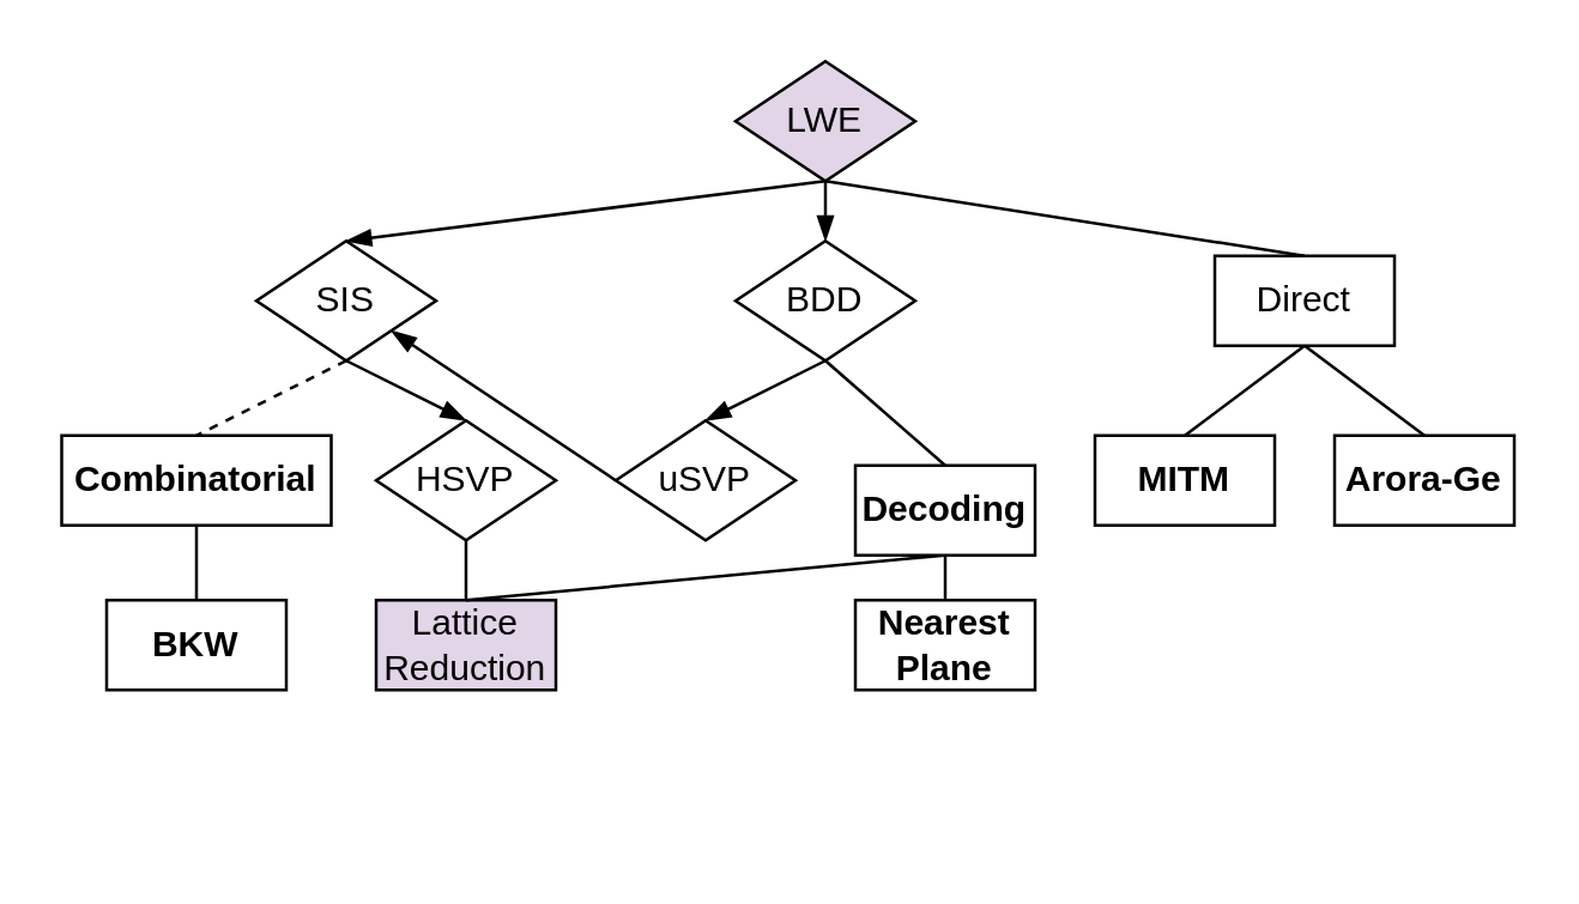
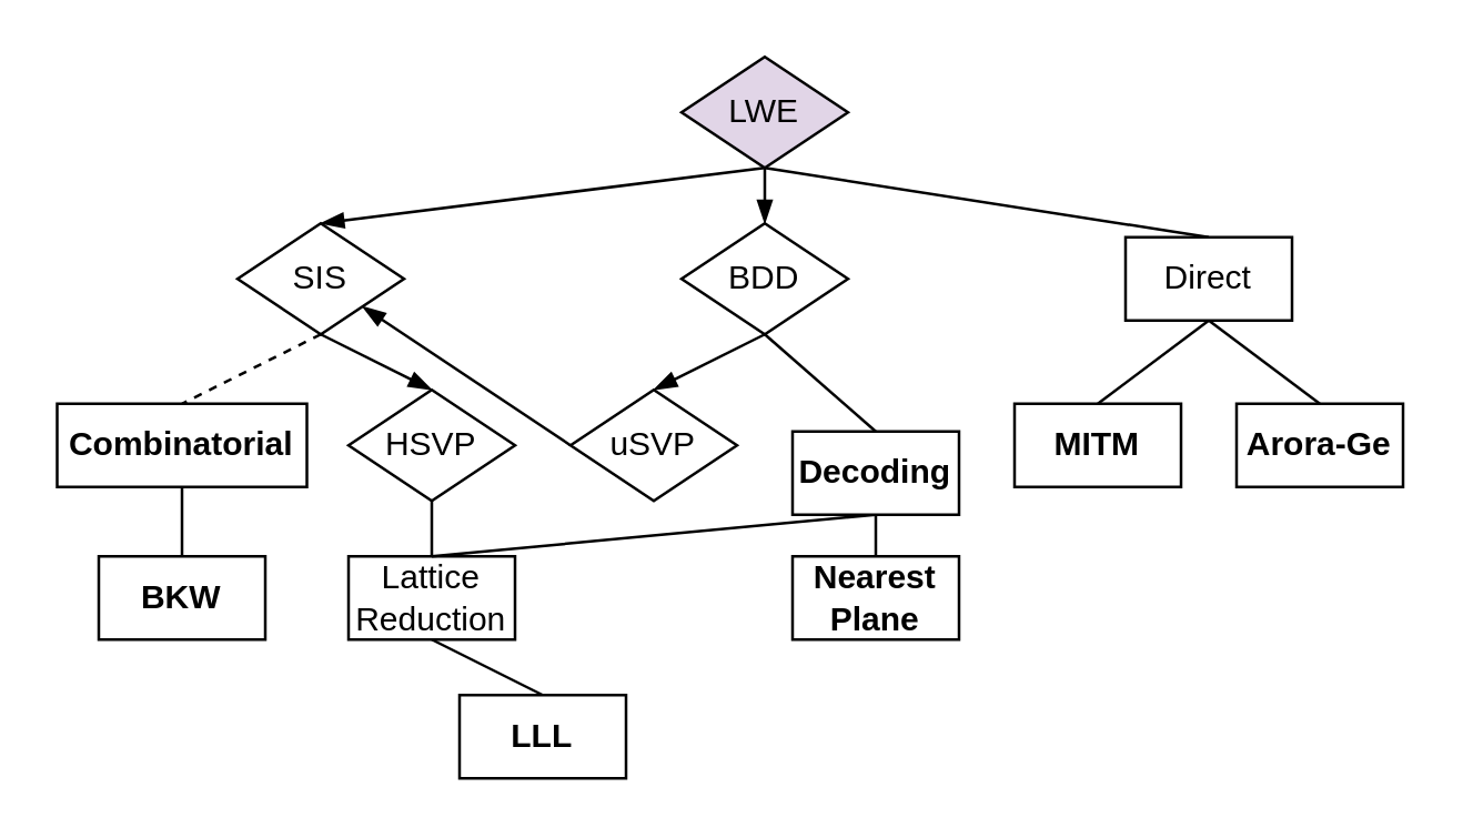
- <mxCell id="15" value="Lattice Reduction" style="rounded=0;whiteSpace=wrap;html=1;fillColor=#e1d5e7;" vertex="1" parent="1"><mxGeometry x="125" y="200" width="60" height="30" as="geometry" /></mxCell>
+ <mxCell id="15" value="Lattice Reduction" style="rounded=0;whiteSpace=wrap;html=1;" vertex="1" parent="1"><mxGeometry x="125" y="200" width="60" height="30" as="geometry" /></mxCell>
+ <mxCell id="14" style="edgeStyle=none;orthogonalLoop=1;jettySize=auto;html=1;exitX=0.5;exitY=1;exitDx=0;exitDy=0;entryX=0.5;entryY=0;entryDx=0;entryDy=0;endArrow=none;endFill=0;" edge="1" parent="1" source="15" target="28"><mxGeometry relative="1" as="geometry" /></mxCell>
+ <mxCell id="28" value="&lt;b&gt;LLL&lt;/b&gt;" style="rounded=0;whiteSpace=wrap;html=1;" vertex="1" parent="1"><mxGeometry x="165" y="250" width="60" height="30" as="geometry" /></mxCell>
